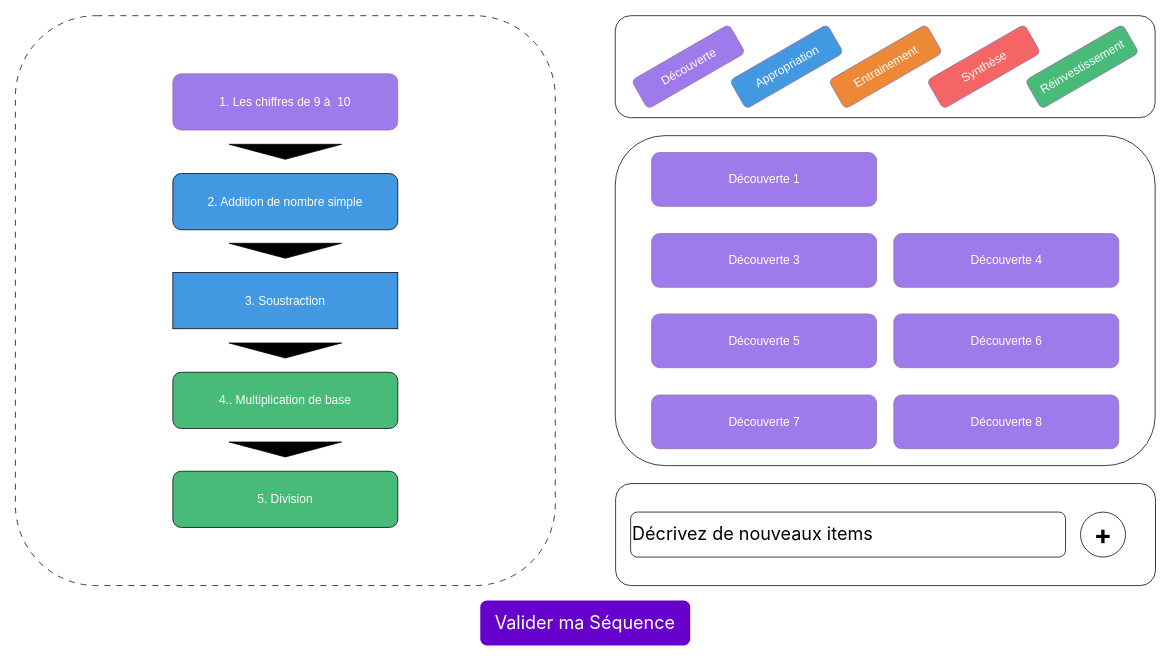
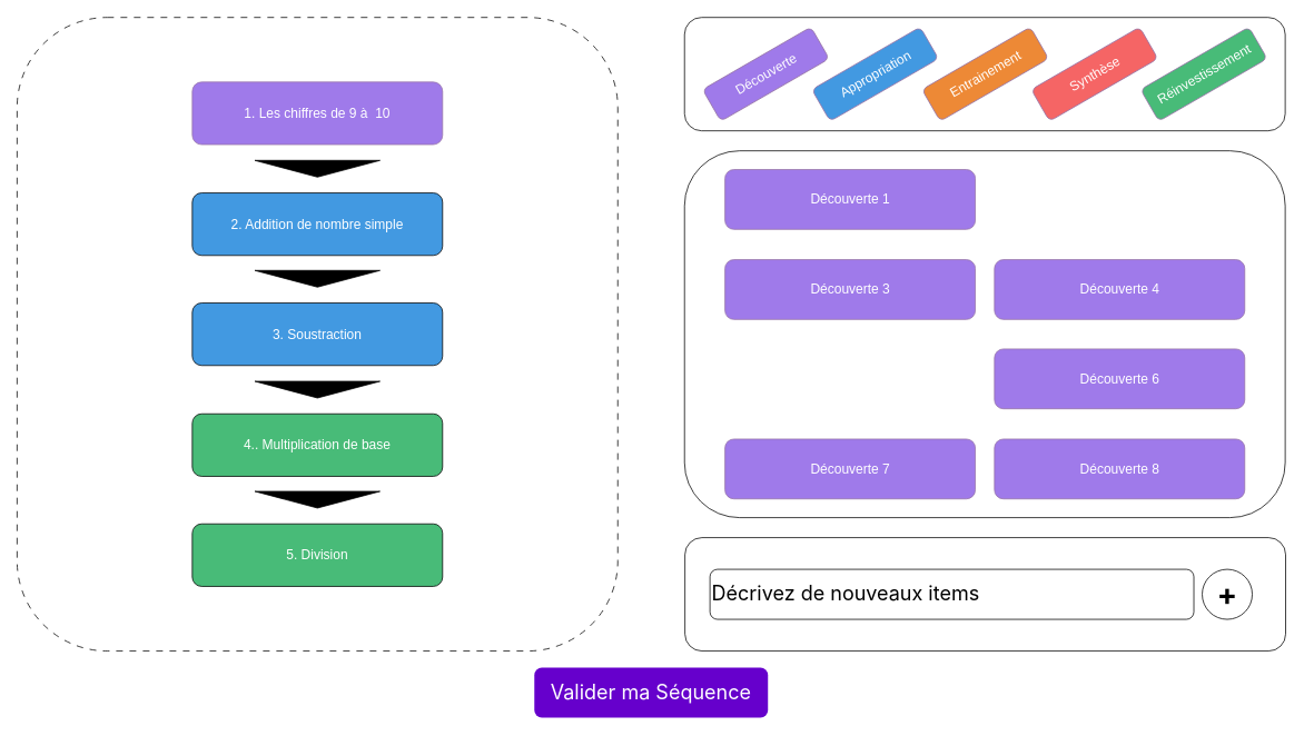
- <mxCell id="14" value="3. Soustraction" style="whiteSpace=wrap;html=1;fontSize=16;fontColor=#FFFFFF;fillColor=#4299E1;rounded=0;" vertex="1" parent="5"><mxGeometry y="265" width="300" height="75" as="geometry" /></mxCell>
+ <mxCell id="14" value="3. Soustraction" style="rounded=1;whiteSpace=wrap;html=1;fontSize=16;fontColor=#FFFFFF;fillColor=#4299E1;" vertex="1" parent="5"><mxGeometry y="265" width="300" height="75" as="geometry" /></mxCell>
- <mxCell id="35" value="Découverte 5" style="rounded=1;whiteSpace=wrap;html=1;fontSize=16;fillColor=#9f7aea;strokeColor=#9673a6;fontColor=#FFFFFF;flipV=0;" vertex="1" parent="31"><mxGeometry y="215.217" width="300" height="71.739" as="geometry" /></mxCell>
- <mxCell id="27" value="Décrivez de nouveaux items" style="rounded=1;whiteSpace=wrap;html=1;fontSize=24;align=left;fontFamily=Inter;fontSource=https%3A%2F%2Ffonts.googleapis.com%2Fcss%3Ffamily%3DInter;" vertex="1" parent="26"><mxGeometry y="10" width="580" height="60" as="geometry" /></mxCell>
+ <mxCell id="27" value="Décrivez de nouveaux items" style="rounded=1;whiteSpace=wrap;html=1;fontSize=24;align=left;fontFamily=Inter;fontSource=https%3A%2F%2Ffonts.googleapis.com%2Fcss%3Ffamily%3DInter;" vertex="1" parent="26"><mxGeometry x="10" y="10" width="580" height="60" as="geometry" /></mxCell>
